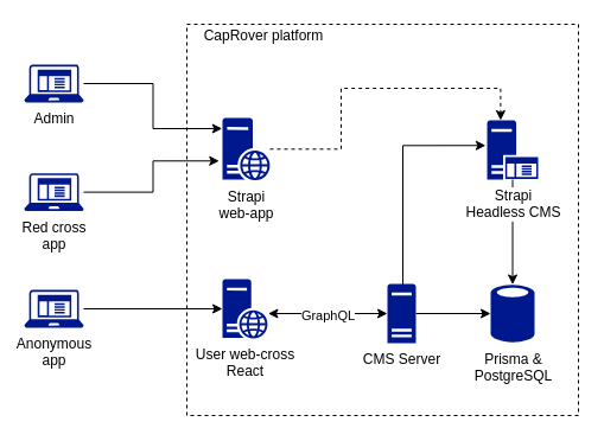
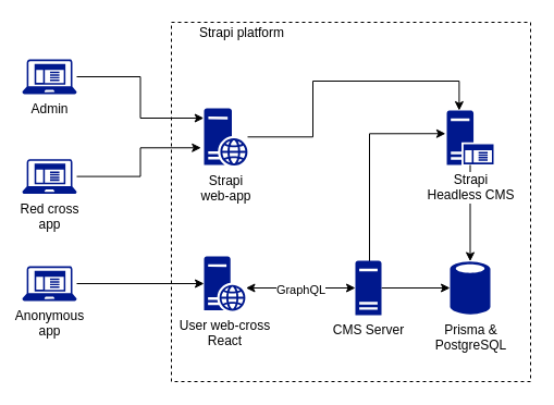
- <mxCell id="20" value="CapRover platform" style="rounded=0;whiteSpace=wrap;html=1;fillColor=none;strokeColor=none;" vertex="1" parent="1"><mxGeometry x="147" y="20" width="150" height="20" as="geometry" /></mxCell>
+ <mxCell id="20" value="Strapi platform" style="rounded=0;whiteSpace=wrap;html=1;fillColor=none;strokeColor=none;" vertex="1" parent="1"><mxGeometry x="147" y="20" width="150" height="20" as="geometry" /></mxCell>
- <mxCell id="18" style="edgeStyle=orthogonalEdgeStyle;rounded=0;orthogonalLoop=1;jettySize=auto;html=1;entryX=0.265;entryY=0;entryDx=0;entryDy=0;entryPerimeter=0;dashed=1;" edge="1" parent="1" source="19" target="16"><mxGeometry relative="1" as="geometry"><Array as="points"><mxPoint x="287" y="125" /><mxPoint x="287" y="74" /><mxPoint x="421" y="74" /></Array></mxGeometry></mxCell>
+ <mxCell id="18" style="edgeStyle=orthogonalEdgeStyle;rounded=0;orthogonalLoop=1;jettySize=auto;html=1;entryX=0.265;entryY=0;entryDx=0;entryDy=0;entryPerimeter=0;" edge="1" parent="1" source="19" target="16"><mxGeometry relative="1" as="geometry"><Array as="points"><mxPoint x="287" y="125" /><mxPoint x="287" y="74" /><mxPoint x="421" y="74" /></Array></mxGeometry></mxCell>
